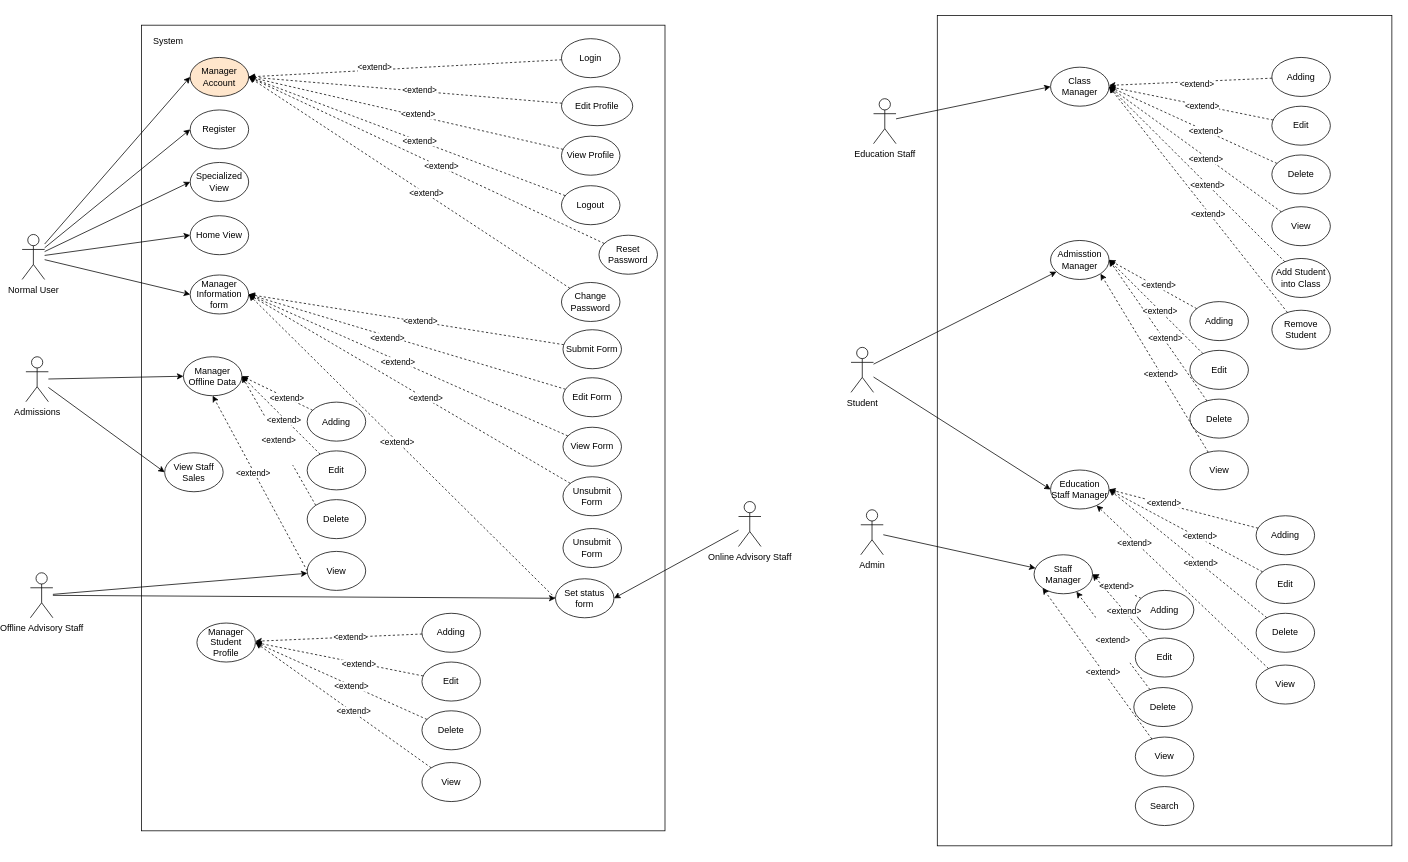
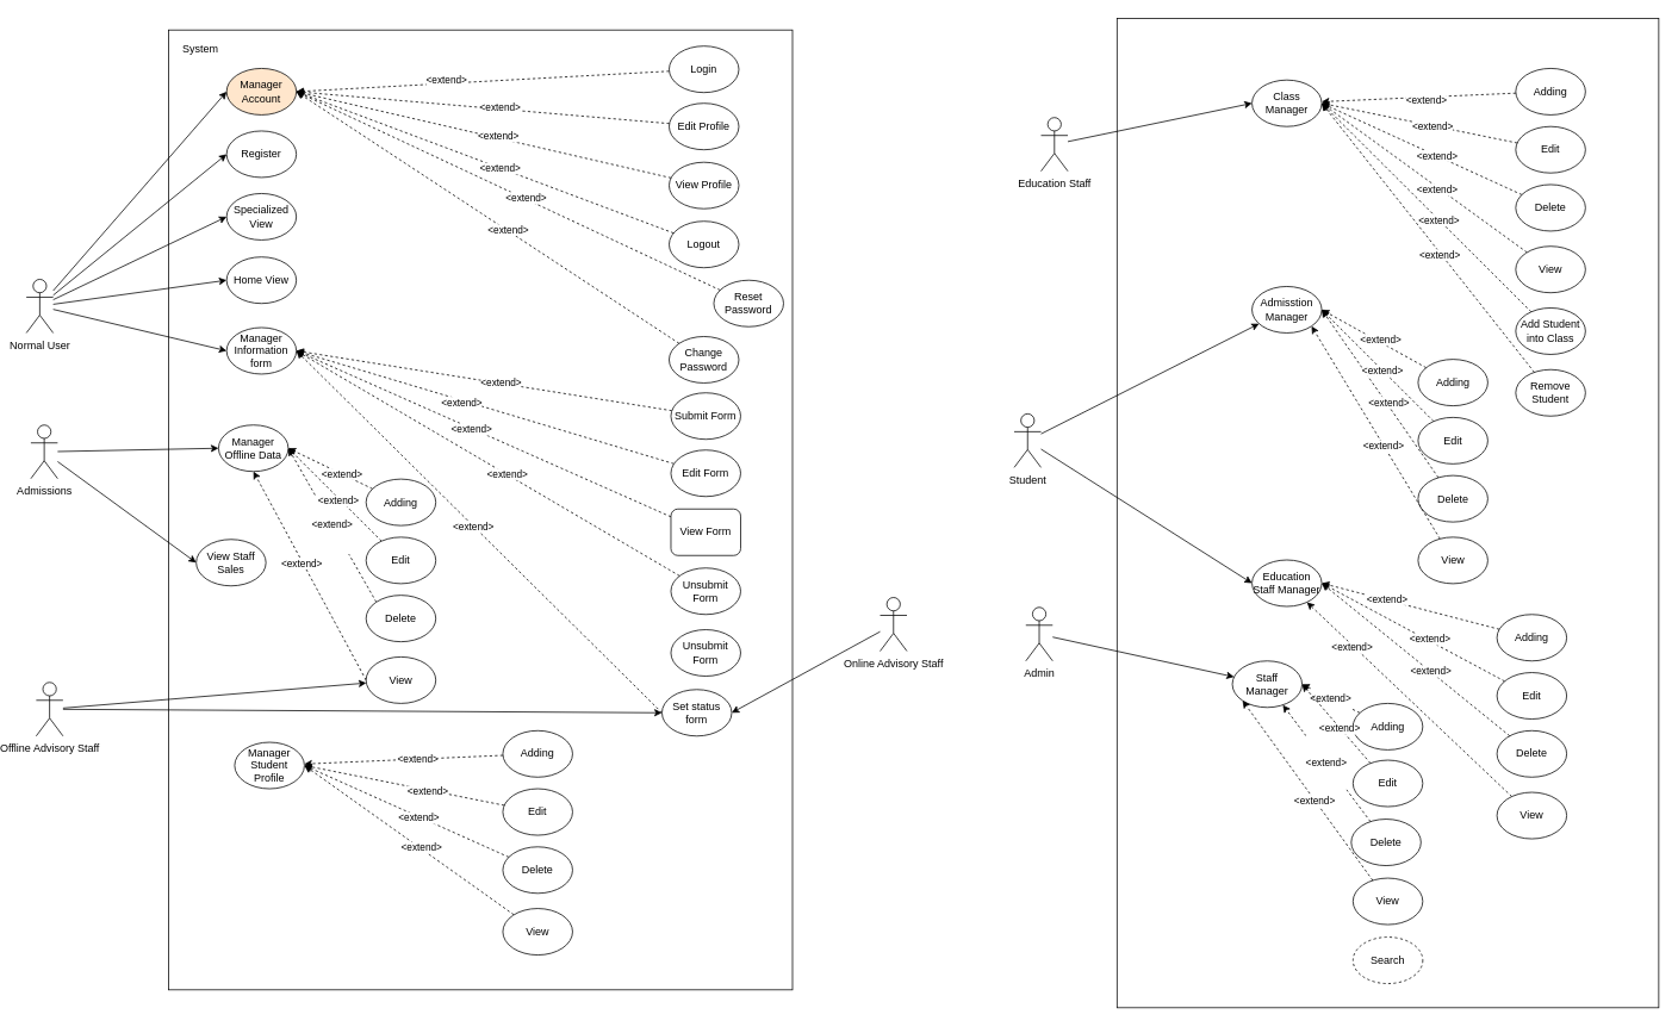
- <mxCell id="18" value="Edit Profile" style="ellipse;whiteSpace=wrap;html=1;" parent="1" vertex="1"><mxGeometry x="739" y="115" width="95" height="52" as="geometry" /></mxCell>
+ <mxCell id="18" value="Edit Profile" style="ellipse;whiteSpace=wrap;html=1;" parent="1" vertex="1"><mxGeometry x="739" y="115" width="78" height="52" as="geometry" /></mxCell>
- <mxCell id="42" value="View Form" style="ellipse;whiteSpace=wrap;html=1;" parent="1" vertex="1"><mxGeometry x="741" y="569" width="78" height="52" as="geometry" /></mxCell>
+ <mxCell id="42" value="View Form" style="whiteSpace=wrap;html=1;rounded=1;" parent="1" vertex="1"><mxGeometry x="741" y="569" width="78" height="52" as="geometry" /></mxCell>
- <mxCell id="148" value="Search" style="ellipse;whiteSpace=wrap;html=1;" vertex="1" parent="1"><mxGeometry x="1504" y="1048" width="78" height="52" as="geometry" /></mxCell>
+ <mxCell id="148" value="Search" style="ellipse;whiteSpace=wrap;html=1;dashed=1;" vertex="1" parent="1"><mxGeometry x="1504" y="1048" width="78" height="52" as="geometry" /></mxCell>
